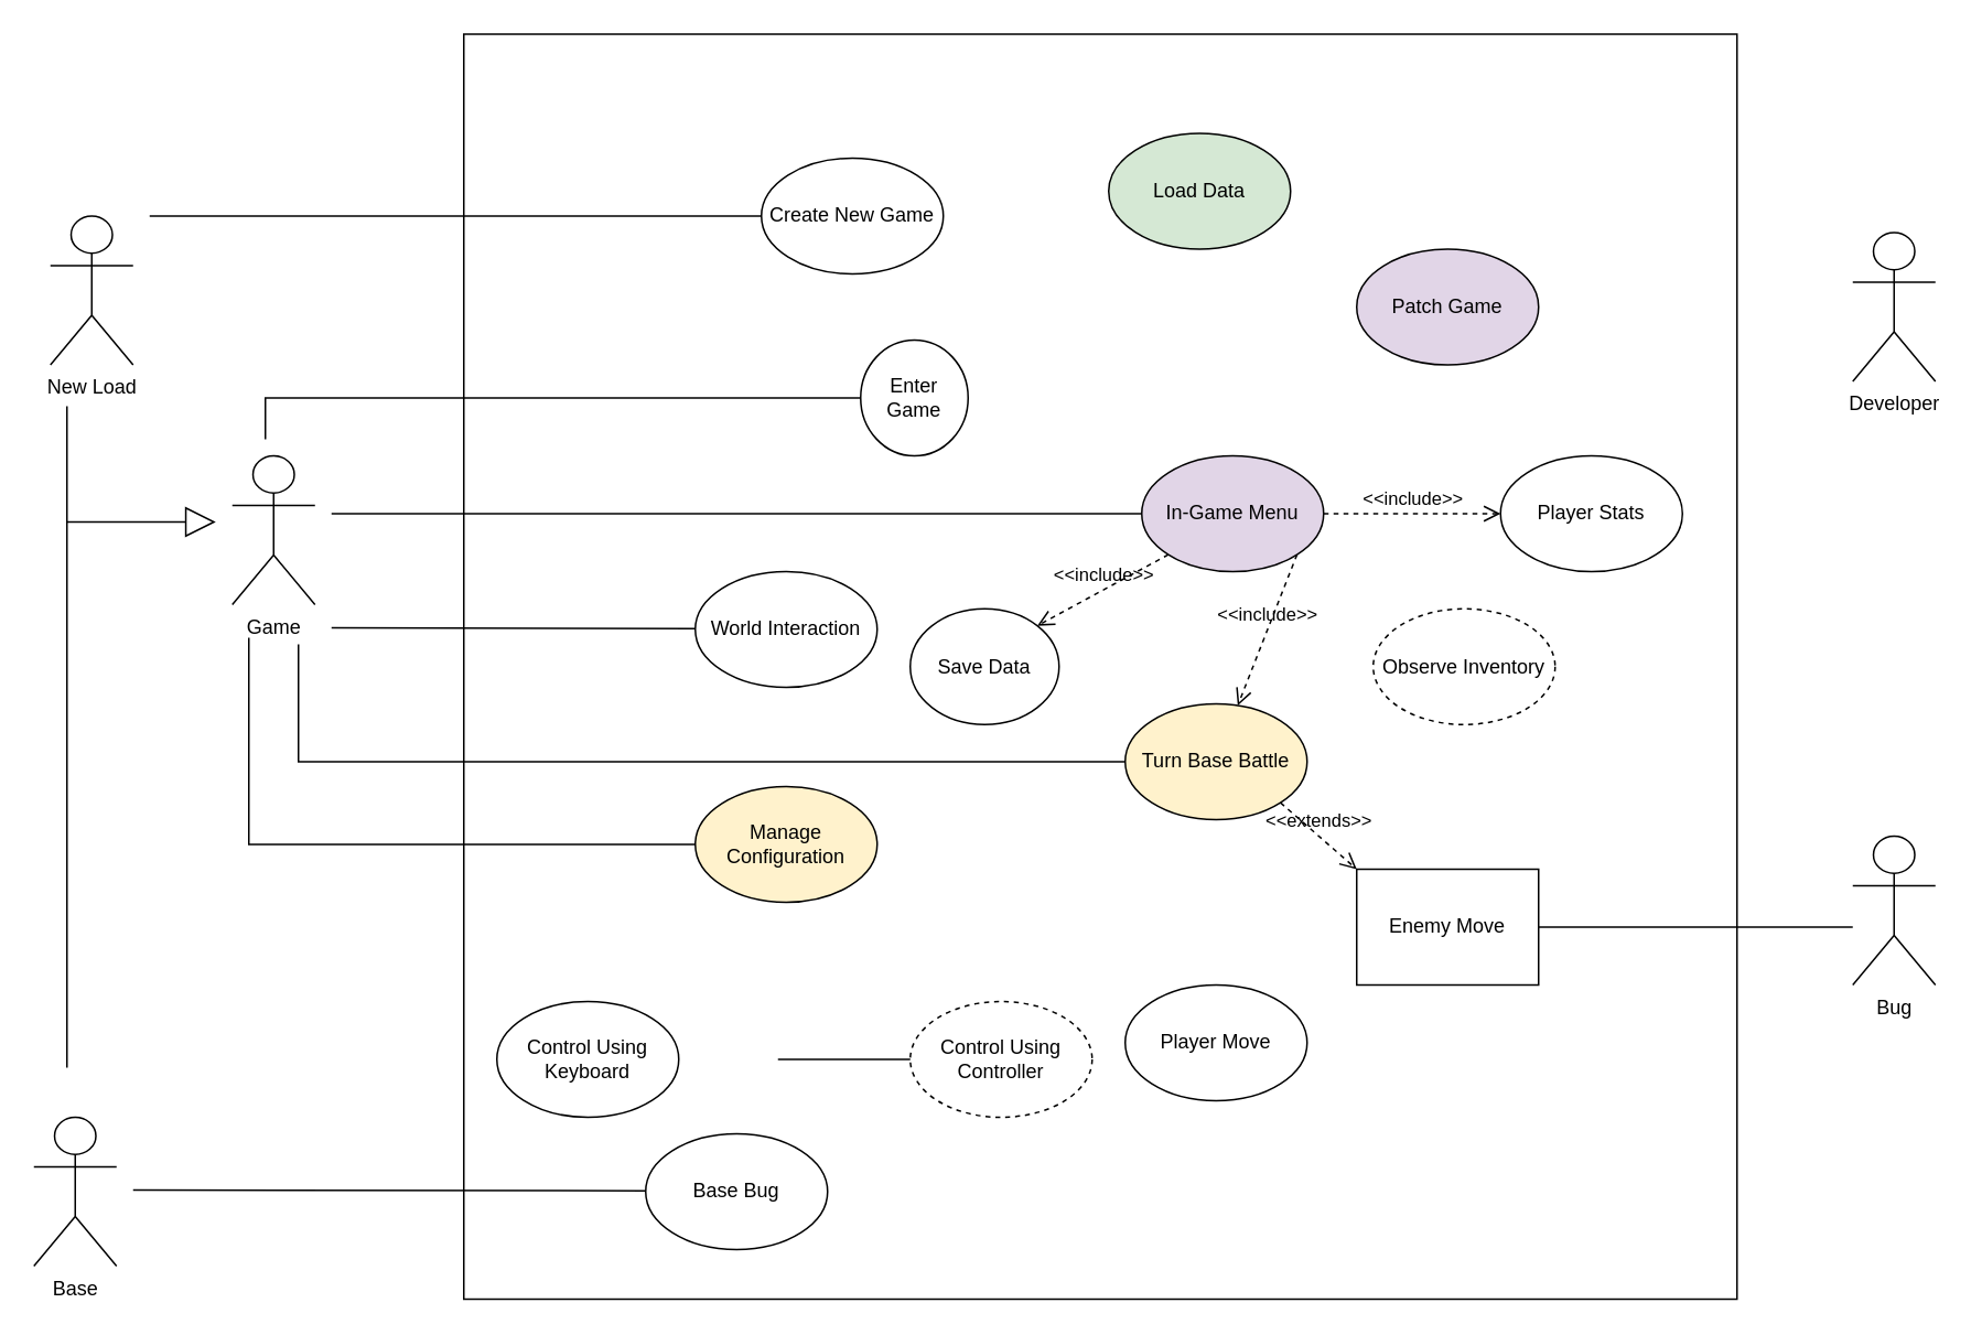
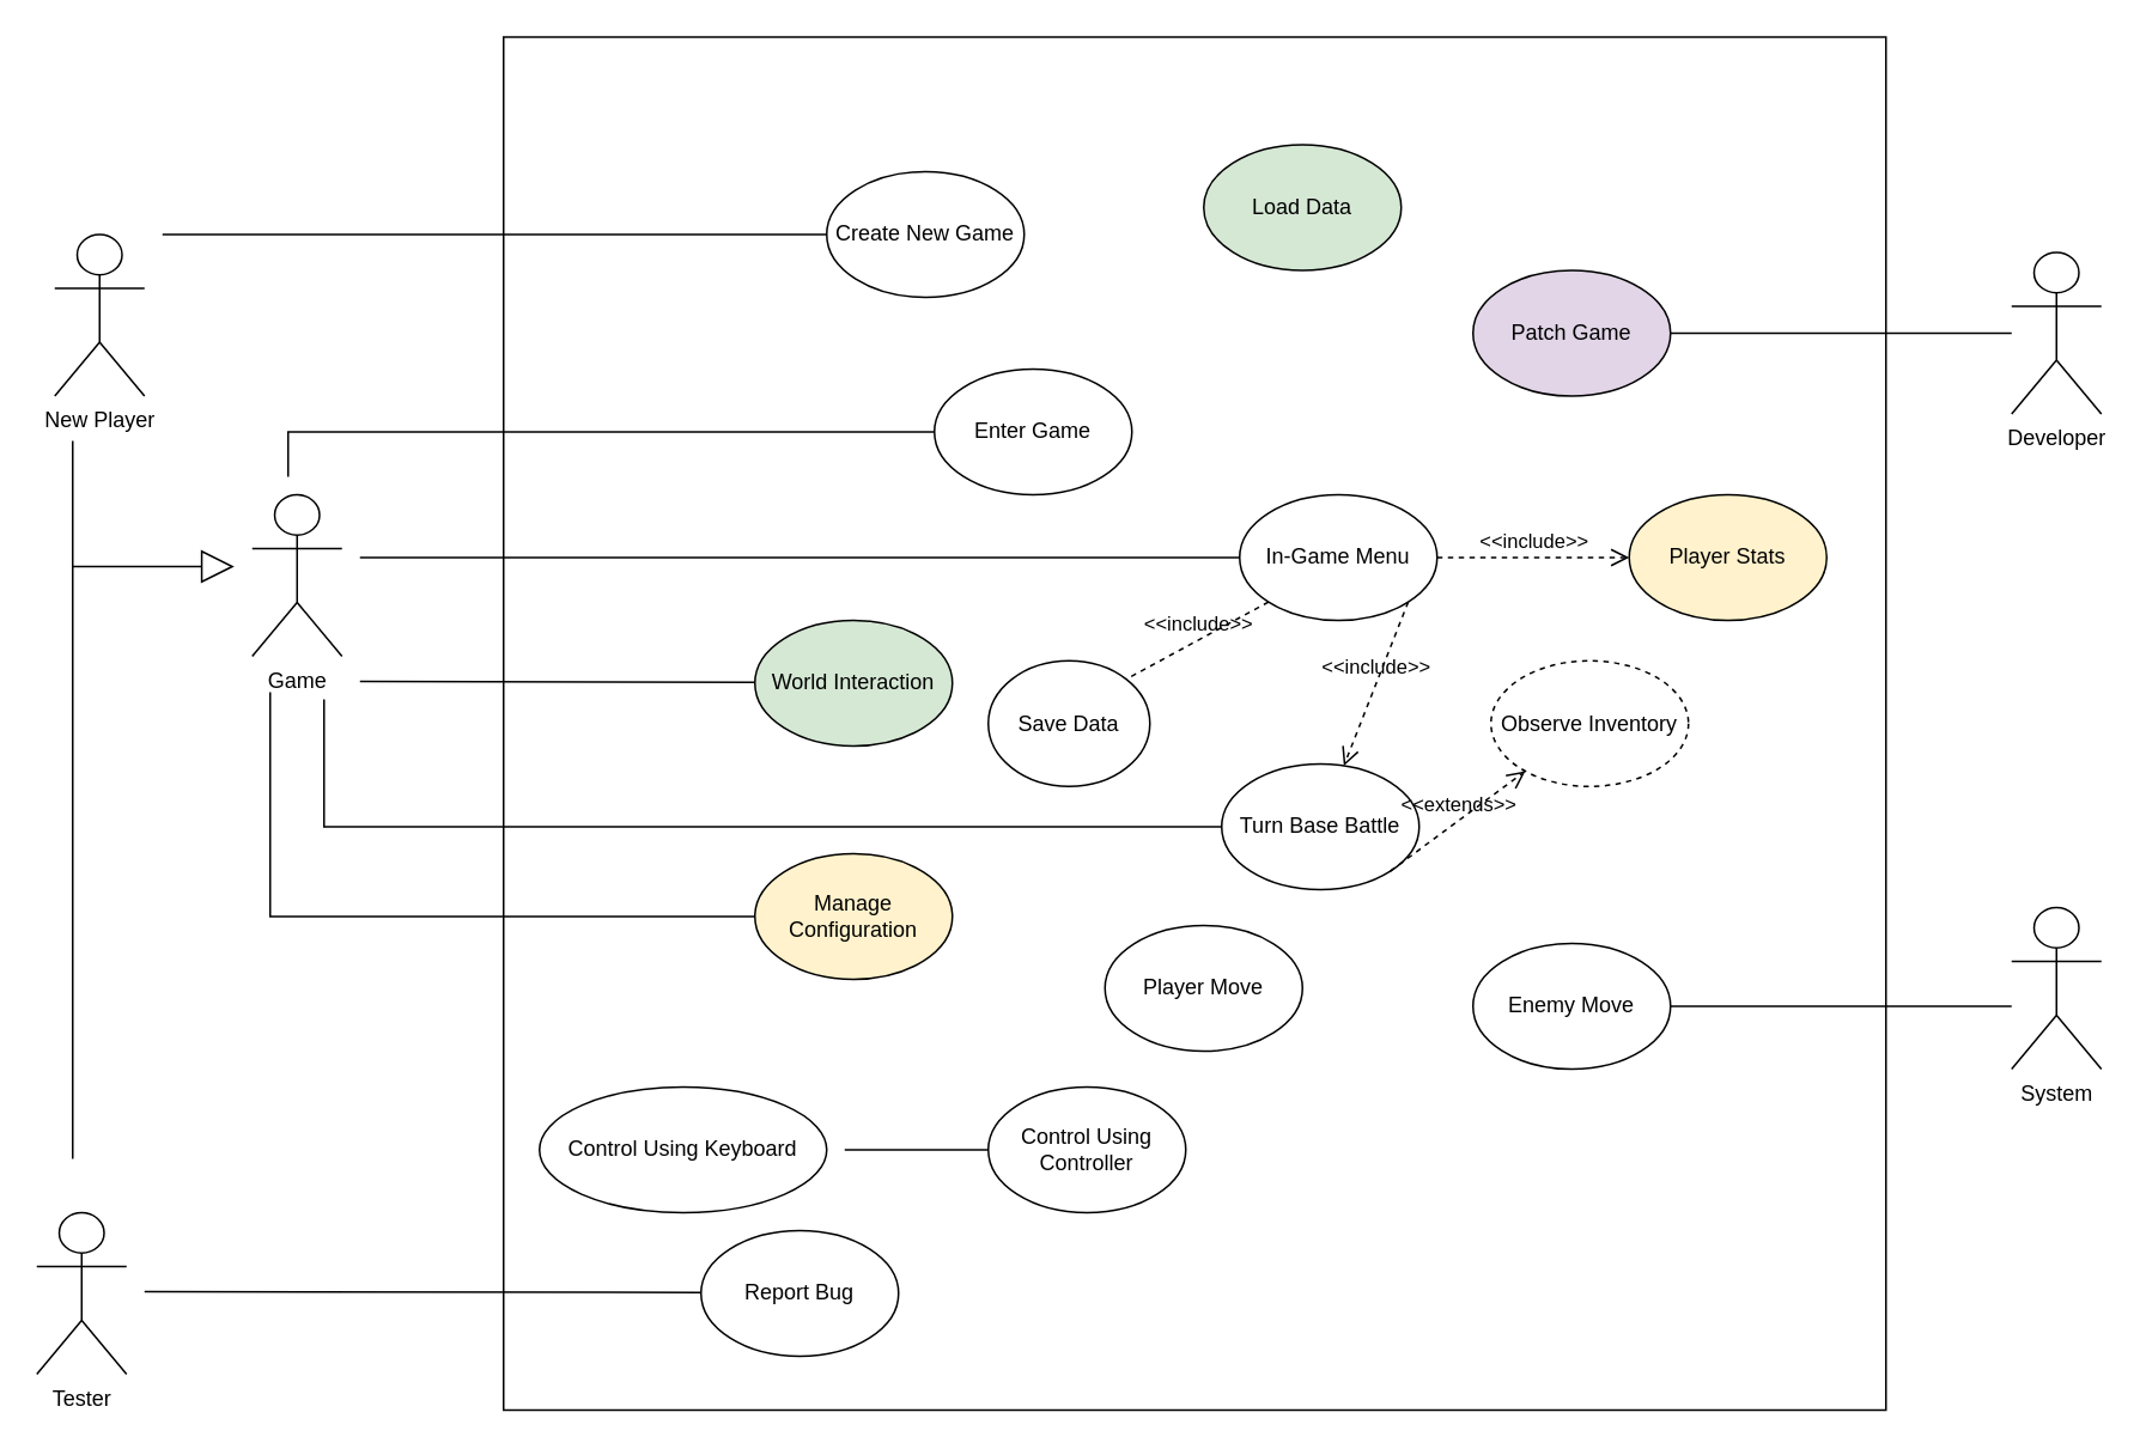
+ <mxCell id="23" value="" style="endArrow=none;html=1;rounded=0;exitX=1;exitY=0.5;exitDx=0;exitDy=0;" parent="1" source="14" target="19" edge="1"><mxGeometry width="50" height="50" relative="1" as="geometry"><mxPoint x="200" y="319" as="sourcePoint" /><mxPoint x="700" y="320" as="targetPoint" /></mxGeometry></mxCell>
- <mxCell id="36" value="New Load" style="shape=umlActor;verticalLabelPosition=bottom;verticalAlign=top;html=1;" vertex="1" parent="1"><mxGeometry x="30" y="130" width="50" height="90" as="geometry" /></mxCell>
+ <mxCell id="36" value="New Player" style="shape=umlActor;verticalLabelPosition=bottom;verticalAlign=top;html=1;" vertex="1" parent="1"><mxGeometry x="30" y="130" width="50" height="90" as="geometry" /></mxCell>
- <mxCell id="3" value="Enter Game" style="ellipse;whiteSpace=wrap;html=1;" parent="1" vertex="1"><mxGeometry x="520" y="205" width="65" height="70" as="geometry" /></mxCell>
+ <mxCell id="3" value="Enter Game" style="ellipse;whiteSpace=wrap;html=1;" parent="1" vertex="1"><mxGeometry x="520" y="205" width="110" height="70" as="geometry" /></mxCell>
- <mxCell id="4" value="In-Game Menu" style="ellipse;whiteSpace=wrap;html=1;fillColor=#e1d5e7;" parent="1" vertex="1"><mxGeometry x="690" y="275" width="110" height="70" as="geometry" /></mxCell>
+ <mxCell id="4" value="In-Game Menu" style="ellipse;whiteSpace=wrap;html=1;" parent="1" vertex="1"><mxGeometry x="690" y="275" width="110" height="70" as="geometry" /></mxCell>
- <mxCell id="17" value="Player Stats" style="ellipse;whiteSpace=wrap;html=1;" parent="1" vertex="1"><mxGeometry x="907" y="275" width="110" height="70" as="geometry" /></mxCell>
+ <mxCell id="17" value="Player Stats" style="ellipse;whiteSpace=wrap;html=1;fillColor=#fff2cc;" parent="1" vertex="1"><mxGeometry x="907" y="275" width="110" height="70" as="geometry" /></mxCell>
- <mxCell id="26" value="&amp;lt;&amp;lt;include&amp;gt;&amp;gt;" style="endArrow=open;startArrow=none;endFill=0;startFill=0;endSize=8;html=1;verticalAlign=bottom;dashed=1;labelBackgroundColor=none;rounded=0;exitX=0;exitY=1;exitDx=0;exitDy=0;entryX=1;entryY=0;entryDx=0;entryDy=0;" parent="1" source="4" target="15" edge="1"><mxGeometry width="160" relative="1" as="geometry"><mxPoint x="794" y="345" as="sourcePoint" /><mxPoint x="856" y="425" as="targetPoint" /></mxGeometry></mxCell>
+ <mxCell id="26" value="&amp;lt;&amp;lt;include&amp;gt;&amp;gt;" style="endArrow=none;startArrow=none;endFill=0;startFill=0;endSize=8;html=1;verticalAlign=bottom;dashed=1;labelBackgroundColor=none;rounded=0;exitX=0;exitY=1;exitDx=0;exitDy=0;entryX=1;entryY=0;entryDx=0;entryDy=0;" parent="1" source="4" target="15" edge="1"><mxGeometry width="160" relative="1" as="geometry"><mxPoint x="794" y="345" as="sourcePoint" /><mxPoint x="856" y="425" as="targetPoint" /></mxGeometry></mxCell>
- <mxCell id="10" value="World Interaction" style="ellipse;whiteSpace=wrap;html=1;" parent="1" vertex="1"><mxGeometry x="420" y="345" width="110" height="70" as="geometry" /></mxCell>
+ <mxCell id="10" value="World Interaction" style="ellipse;whiteSpace=wrap;html=1;fillColor=#d5e8d4;" parent="1" vertex="1"><mxGeometry x="420" y="345" width="110" height="70" as="geometry" /></mxCell>
- <mxCell id="11" value="Turn Base Battle" style="ellipse;whiteSpace=wrap;html=1;fillColor=#fff2cc;" parent="1" vertex="1"><mxGeometry x="680" y="425" width="110" height="70" as="geometry" /></mxCell>
+ <mxCell id="11" value="Turn Base Battle" style="ellipse;whiteSpace=wrap;html=1;" parent="1" vertex="1"><mxGeometry x="680" y="425" width="110" height="70" as="geometry" /></mxCell>
- <mxCell id="33" value="&amp;lt;&amp;lt;extends&amp;gt;&amp;gt;" style="endArrow=open;startArrow=none;endFill=0;startFill=0;endSize=8;html=1;verticalAlign=bottom;dashed=1;labelBackgroundColor=none;rounded=0;exitX=1;exitY=1;exitDx=0;exitDy=0;entryX=0;entryY=0;entryDx=0;entryDy=0;" parent="1" source="11" target="12" edge="1"><mxGeometry width="160" relative="1" as="geometry"><mxPoint x="494" y="545" as="sourcePoint" /><mxPoint x="545" y="595" as="targetPoint" /></mxGeometry></mxCell>
+ <mxCell id="33" value="&amp;lt;&amp;lt;extends&amp;gt;&amp;gt;" style="endArrow=open;startArrow=none;endFill=0;startFill=0;endSize=8;html=1;verticalAlign=bottom;dashed=1;labelBackgroundColor=none;rounded=0;exitX=1;exitY=1;exitDx=0;exitDy=0;" parent="1" source="11" target="16" edge="1"><mxGeometry width="160" relative="1" as="geometry"><mxPoint x="494" y="545" as="sourcePoint" /><mxPoint x="545" y="595" as="targetPoint" /></mxGeometry></mxCell>
- <mxCell id="12" value="Enemy Move" style="whiteSpace=wrap;html=1;rounded=0;" parent="1" vertex="1"><mxGeometry x="820" y="525" width="110" height="70" as="geometry" /></mxCell>
+ <mxCell id="12" value="Enemy Move" style="ellipse;whiteSpace=wrap;html=1;" parent="1" vertex="1"><mxGeometry x="820" y="525" width="110" height="70" as="geometry" /></mxCell>
- <mxCell id="20" value="Bug" style="shape=umlActor;verticalLabelPosition=bottom;verticalAlign=top;html=1;" parent="1" vertex="1"><mxGeometry x="1120" y="505" width="50" height="90" as="geometry" /></mxCell>
+ <mxCell id="20" value="System" style="shape=umlActor;verticalLabelPosition=bottom;verticalAlign=top;html=1;" parent="1" vertex="1"><mxGeometry x="1120" y="505" width="50" height="90" as="geometry" /></mxCell>
- <mxCell id="13" value="Player Move" style="ellipse;whiteSpace=wrap;html=1;" parent="1" vertex="1"><mxGeometry x="680" y="595" width="110" height="70" as="geometry" /></mxCell>
+ <mxCell id="13" value="Player Move" style="ellipse;whiteSpace=wrap;html=1;" parent="1" vertex="1"><mxGeometry x="615" y="515" width="110" height="70" as="geometry" /></mxCell>
- <mxCell id="9" value="Control Using Keyboard" style="ellipse;whiteSpace=wrap;html=1;" parent="1" vertex="1"><mxGeometry x="300" y="605" width="110" height="70" as="geometry" /></mxCell>
+ <mxCell id="9" value="Control Using Keyboard" style="ellipse;whiteSpace=wrap;html=1;" parent="1" vertex="1"><mxGeometry x="300" y="605" width="160" height="70" as="geometry" /></mxCell>
- <mxCell id="8" value="Control Using Controller" style="ellipse;whiteSpace=wrap;html=1;dashed=1;" parent="1" vertex="1"><mxGeometry x="550" y="605" width="110" height="70" as="geometry" /></mxCell>
+ <mxCell id="8" value="Control Using Controller" style="ellipse;whiteSpace=wrap;html=1;" parent="1" vertex="1"><mxGeometry x="550" y="605" width="110" height="70" as="geometry" /></mxCell>
- <mxCell id="28" value="Base Bug" style="ellipse;whiteSpace=wrap;html=1;" parent="1" vertex="1"><mxGeometry x="390" y="685" width="110" height="70" as="geometry" /></mxCell>
+ <mxCell id="28" value="Report Bug" style="ellipse;whiteSpace=wrap;html=1;" parent="1" vertex="1"><mxGeometry x="390" y="685" width="110" height="70" as="geometry" /></mxCell>
- <mxCell id="22" value="Base" style="shape=umlActor;verticalLabelPosition=bottom;verticalAlign=top;html=1;" parent="1" vertex="1"><mxGeometry x="20" y="675" width="50" height="90" as="geometry" /></mxCell>
+ <mxCell id="22" value="Tester" style="shape=umlActor;verticalLabelPosition=bottom;verticalAlign=top;html=1;" parent="1" vertex="1"><mxGeometry x="20" y="675" width="50" height="90" as="geometry" /></mxCell>
